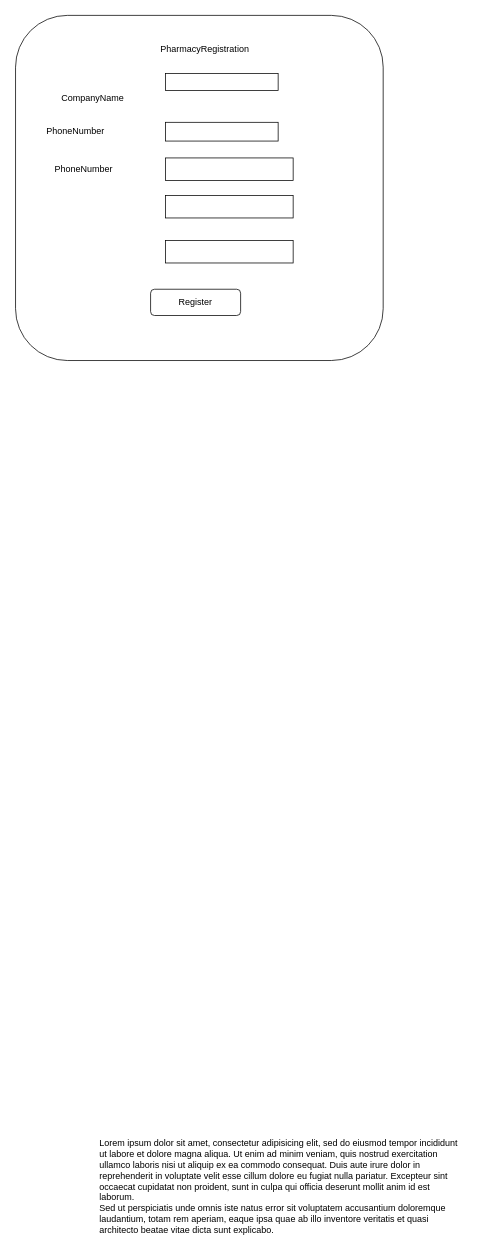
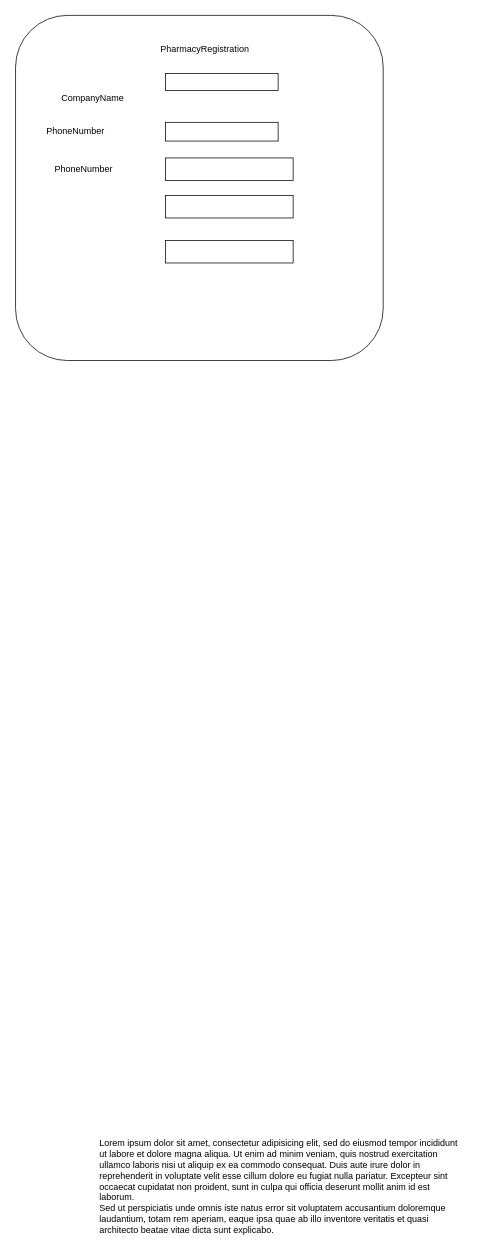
- <mxCell id="7" value="Register" style="rounded=1;whiteSpace=wrap;html=1;" parent="1" vertex="1"><mxGeometry x="200" y="385" width="120" height="35" as="geometry" /></mxCell>
